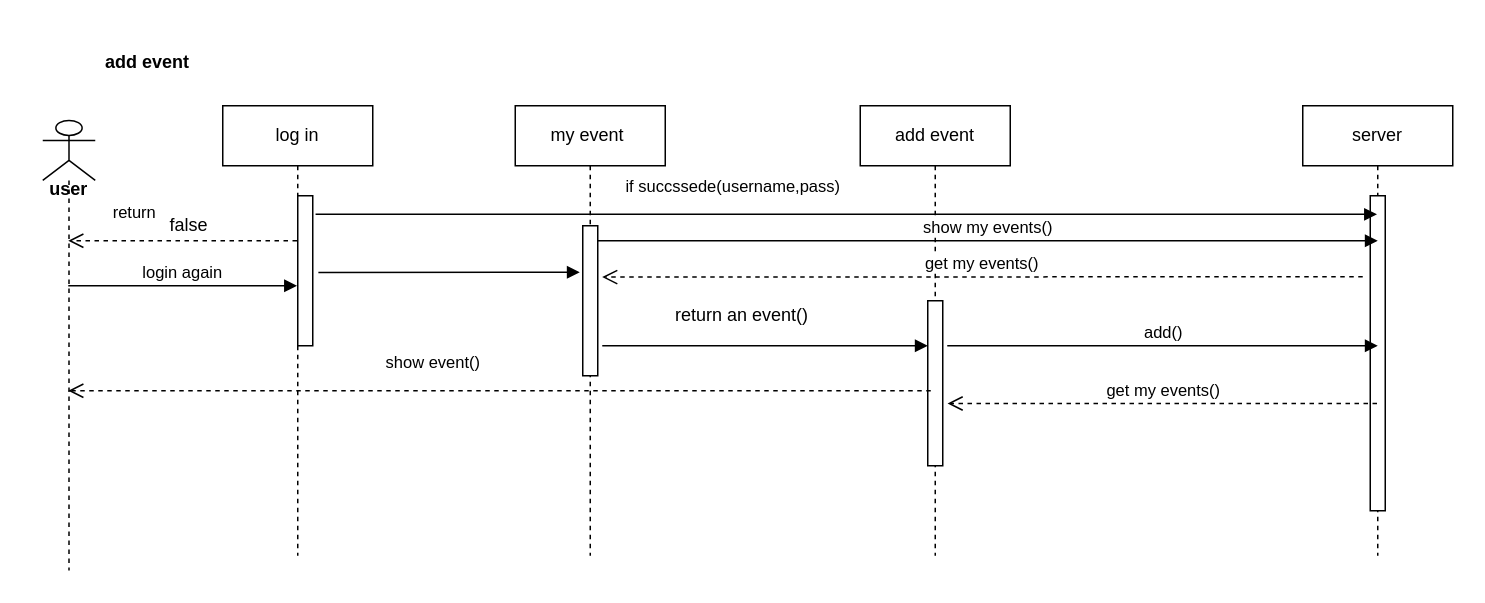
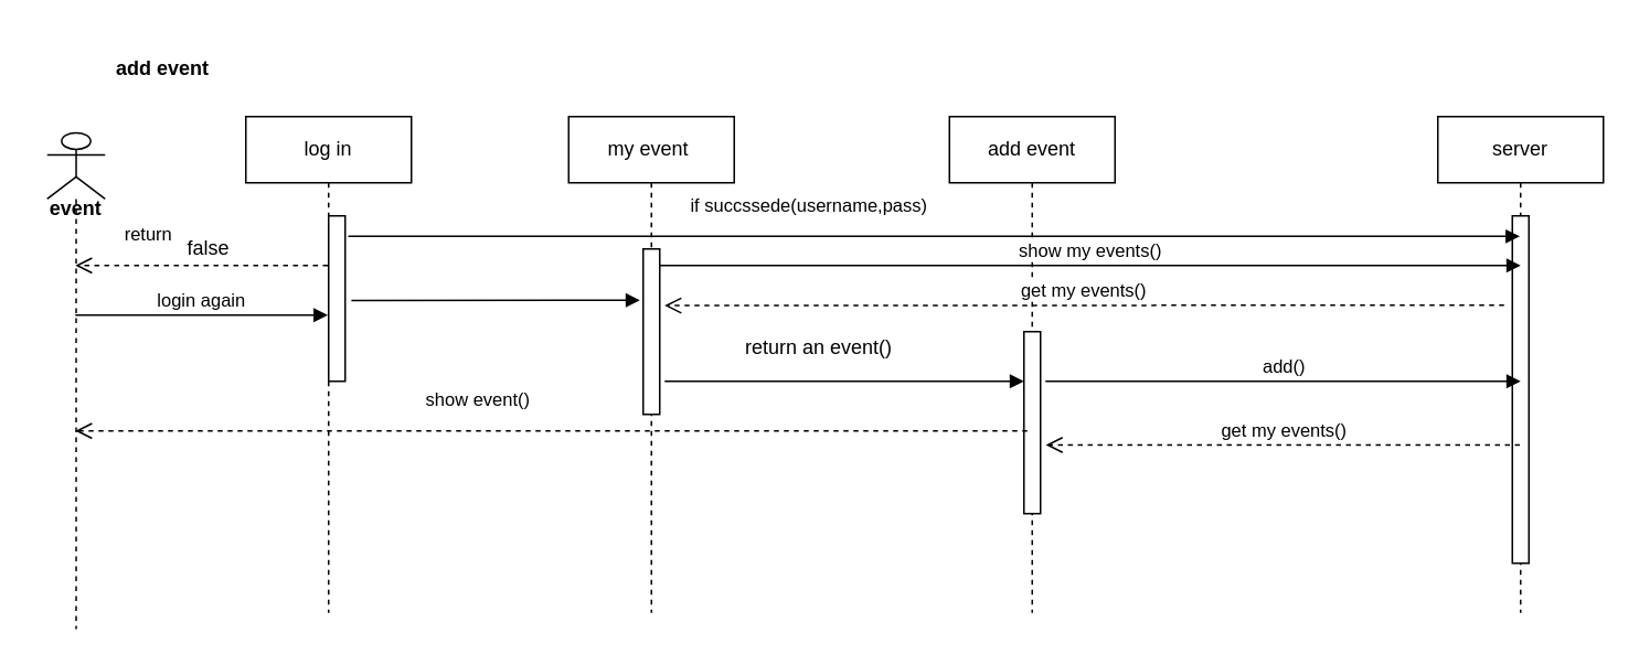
- <mxCell id="7" value="user" style="text;align=center;fontStyle=1;verticalAlign=middle;spacingLeft=3;spacingRight=3;strokeColor=none;rotatable=0;points=[[0,0.5],[1,0.5]];portConstraint=eastwest;" vertex="1" parent="6"><mxGeometry x="-7.5" y="40.2" width="50" height="10" as="geometry" /></mxCell>
+ <mxCell id="7" value="event" style="text;align=center;fontStyle=1;verticalAlign=middle;spacingLeft=3;spacingRight=3;strokeColor=none;rotatable=0;points=[[0,0.5],[1,0.5]];portConstraint=eastwest;" vertex="1" parent="6"><mxGeometry x="-7.5" y="40.2" width="50" height="10" as="geometry" /></mxCell>
